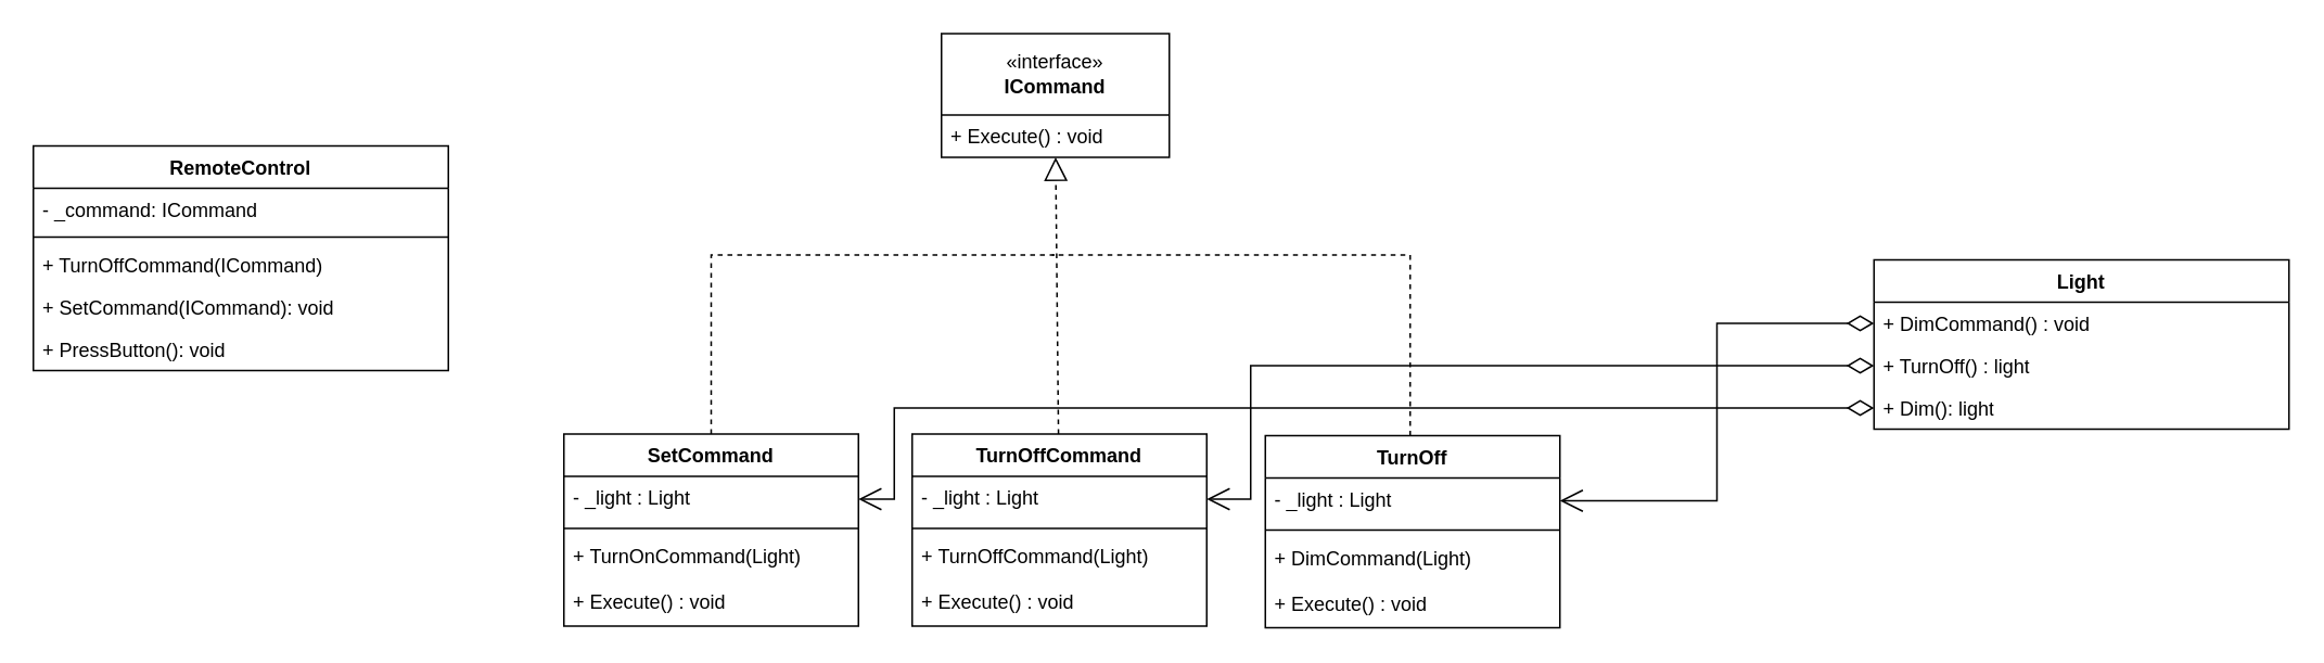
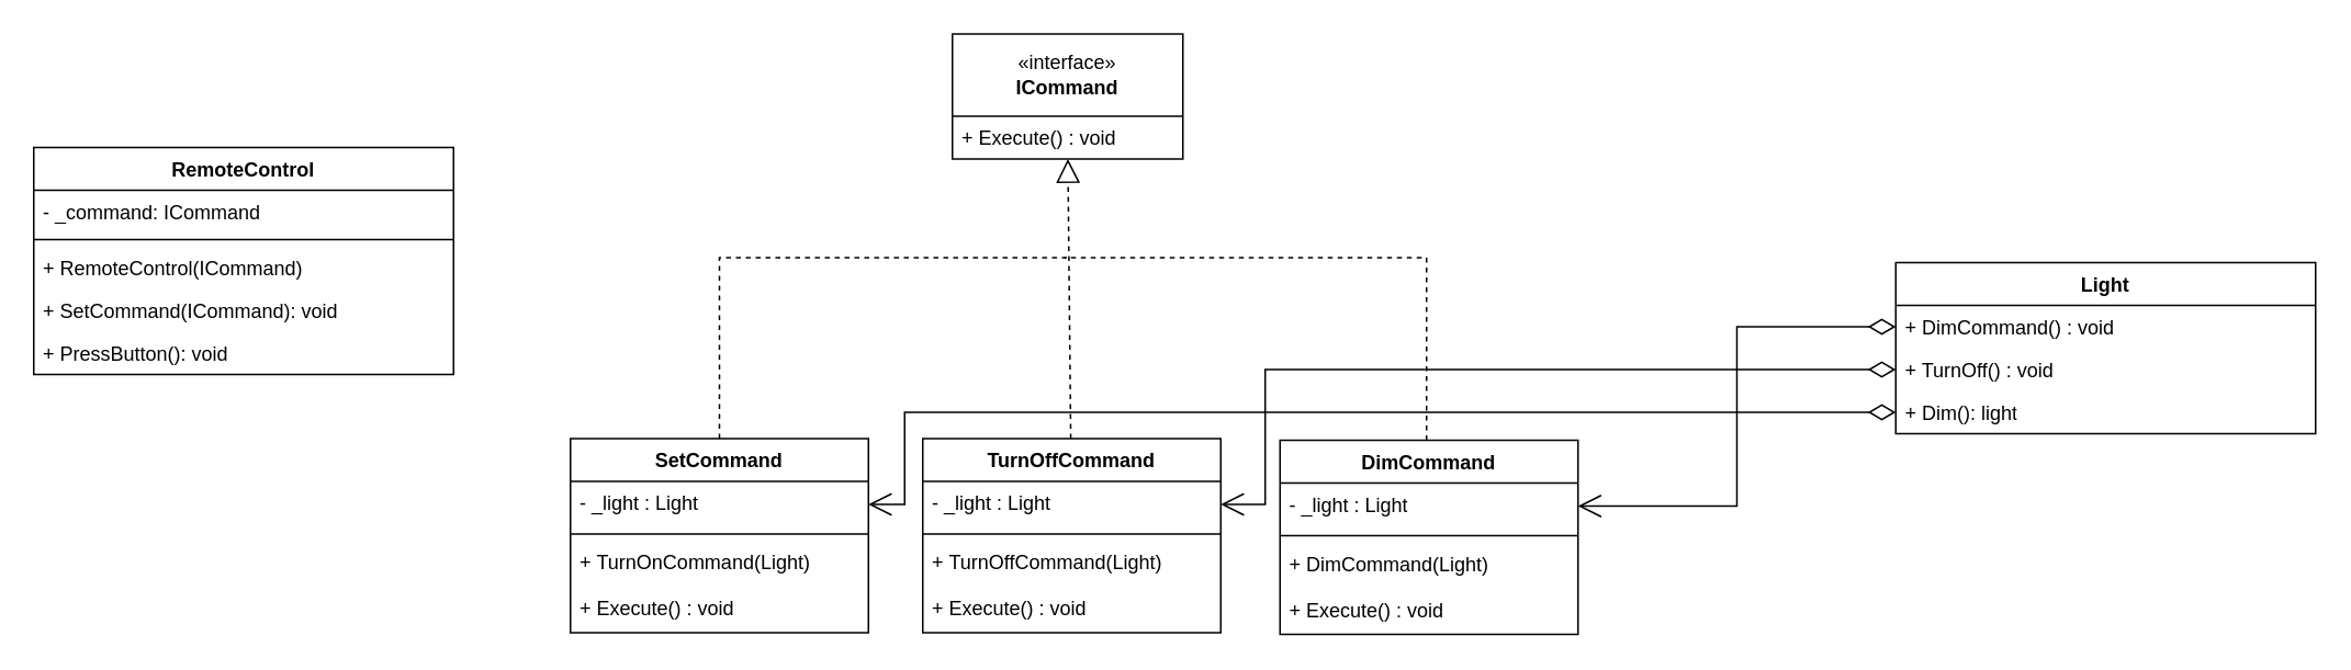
- <mxCell id="25" value="+ TurnOffCommand(ICommand)" style="text;strokeColor=none;fillColor=none;align=left;verticalAlign=top;spacingLeft=4;spacingRight=4;overflow=hidden;rotatable=0;points=[[0,0.5],[1,0.5]];portConstraint=eastwest;whiteSpace=wrap;html=1;" vertex="1" parent="22"><mxGeometry y="60" width="255" height="26" as="geometry" /></mxCell>
+ <mxCell id="25" value="+ RemoteControl(ICommand)" style="text;strokeColor=none;fillColor=none;align=left;verticalAlign=top;spacingLeft=4;spacingRight=4;overflow=hidden;rotatable=0;points=[[0,0.5],[1,0.5]];portConstraint=eastwest;whiteSpace=wrap;html=1;" vertex="1" parent="22"><mxGeometry y="60" width="255" height="26" as="geometry" /></mxCell>
- <mxCell id="30" value="+ TurnOff() : light" style="text;strokeColor=none;fillColor=none;align=left;verticalAlign=top;spacingLeft=4;spacingRight=4;overflow=hidden;rotatable=0;points=[[0,0.5],[1,0.5]];portConstraint=eastwest;whiteSpace=wrap;html=1;" vertex="1" parent="28"><mxGeometry y="52" width="255" height="26" as="geometry" /></mxCell>
+ <mxCell id="30" value="+ TurnOff() : void" style="text;strokeColor=none;fillColor=none;align=left;verticalAlign=top;spacingLeft=4;spacingRight=4;overflow=hidden;rotatable=0;points=[[0,0.5],[1,0.5]];portConstraint=eastwest;whiteSpace=wrap;html=1;" vertex="1" parent="28"><mxGeometry y="52" width="255" height="26" as="geometry" /></mxCell>
- <mxCell id="14" value="TurnOff" style="swimlane;fontStyle=1;align=center;verticalAlign=top;childLayout=stackLayout;horizontal=1;startSize=26;horizontalStack=0;resizeParent=1;resizeParentMax=0;resizeLast=0;collapsible=1;marginBottom=0;whiteSpace=wrap;html=1;" vertex="1" parent="1"><mxGeometry x="777" y="267" width="181" height="118" as="geometry" /></mxCell>
+ <mxCell id="14" value="DimCommand" style="swimlane;fontStyle=1;align=center;verticalAlign=top;childLayout=stackLayout;horizontal=1;startSize=26;horizontalStack=0;resizeParent=1;resizeParentMax=0;resizeLast=0;collapsible=1;marginBottom=0;whiteSpace=wrap;html=1;" vertex="1" parent="1"><mxGeometry x="777" y="267" width="181" height="118" as="geometry" /></mxCell>
